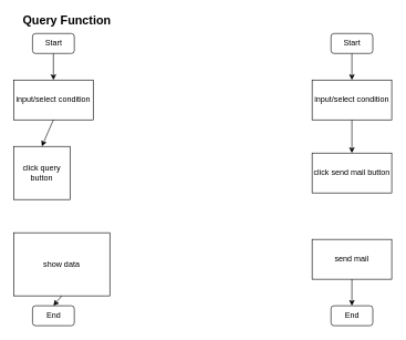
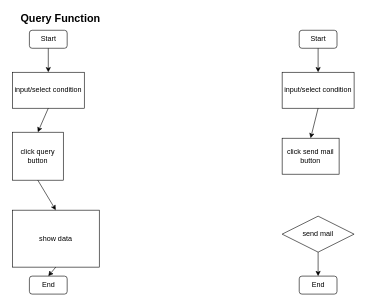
- <mxCell id="15" value="click send mail button" style="rounded=0;whiteSpace=wrap;html=1;" vertex="1" parent="1"><mxGeometry x="470" y="230" width="120" height="60" as="geometry" /></mxCell>
+ <mxCell id="15" value="click send mail button" style="rounded=0;whiteSpace=wrap;html=1;" vertex="1" parent="1"><mxGeometry x="470" y="230" width="95" height="60" as="geometry" /></mxCell>
+ <mxCell id="10" value="" style="endArrow=classic;html=1;exitX=0.5;exitY=1;exitDx=0;exitDy=0;entryX=0.5;entryY=0;entryDx=0;entryDy=0;" edge="1" parent="1" source="5" target="6"><mxGeometry width="50" height="50" relative="1" as="geometry"><mxPoint x="-90" y="300" as="sourcePoint" /><mxPoint x="-40" y="250" as="targetPoint" /></mxGeometry></mxCell>
- <mxCell id="16" value="send mail" style="rounded=0;whiteSpace=wrap;html=1;" vertex="1" parent="1"><mxGeometry x="470" y="360" width="120" height="60" as="geometry" /></mxCell>
+ <mxCell id="16" value="send mail" style="rhombus;whiteSpace=wrap;html=1;" vertex="1" parent="1"><mxGeometry x="470" y="360" width="120" height="60" as="geometry" /></mxCell>
